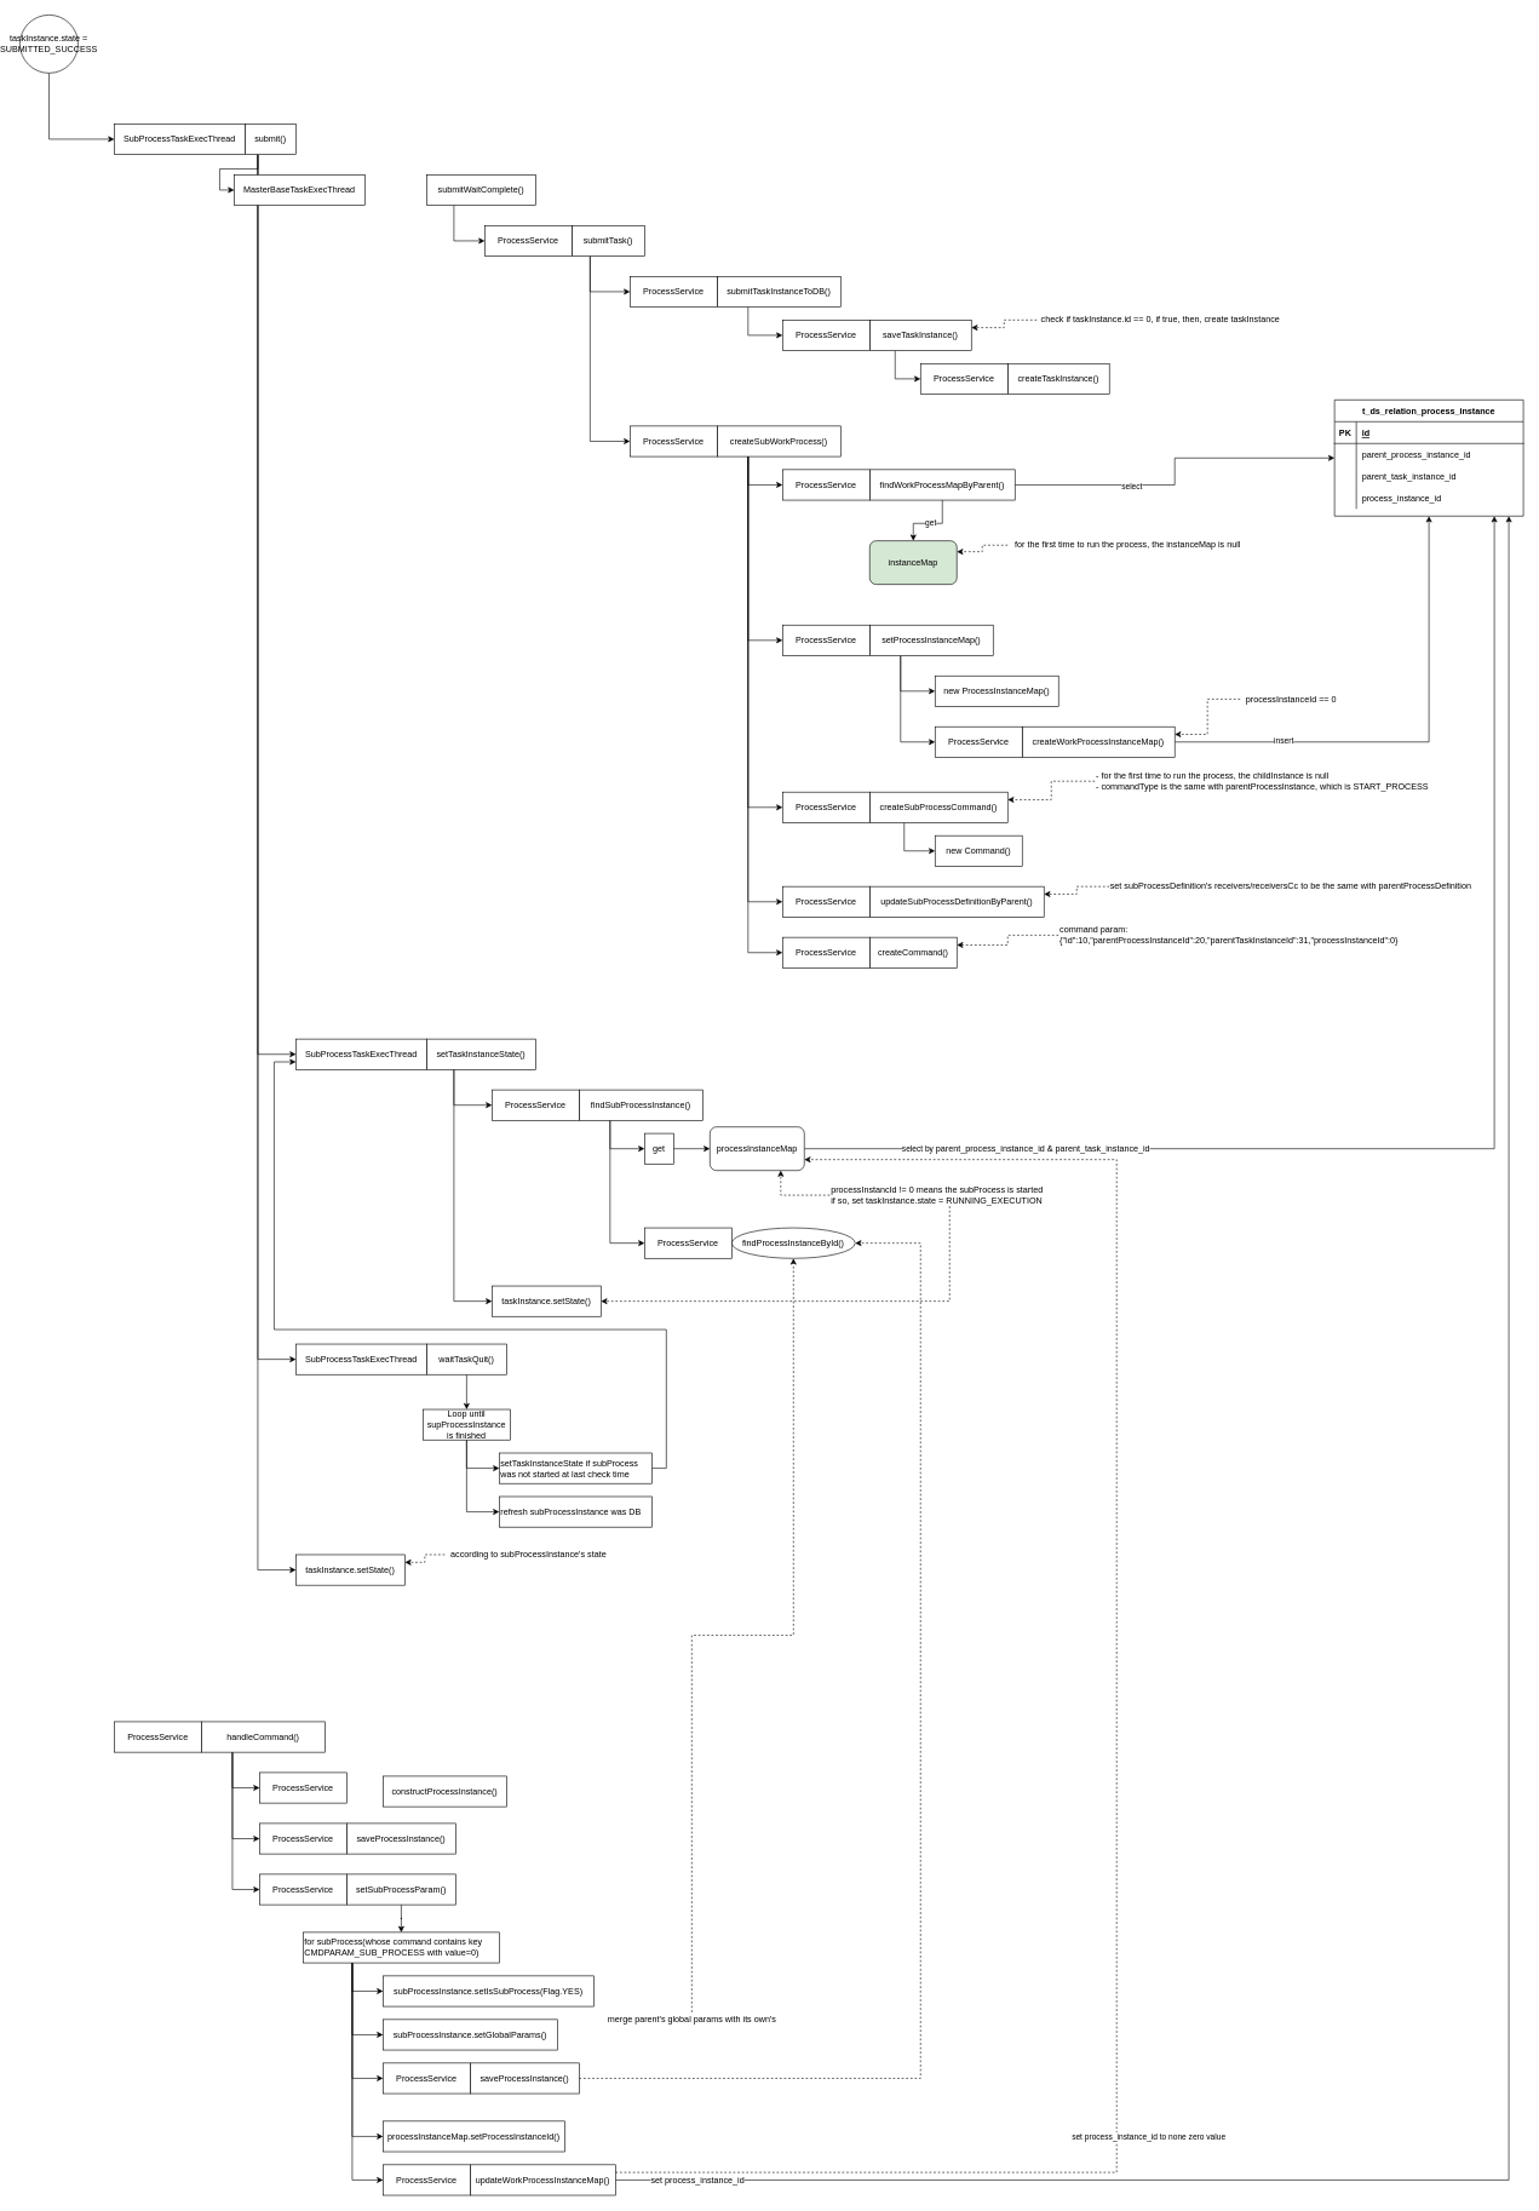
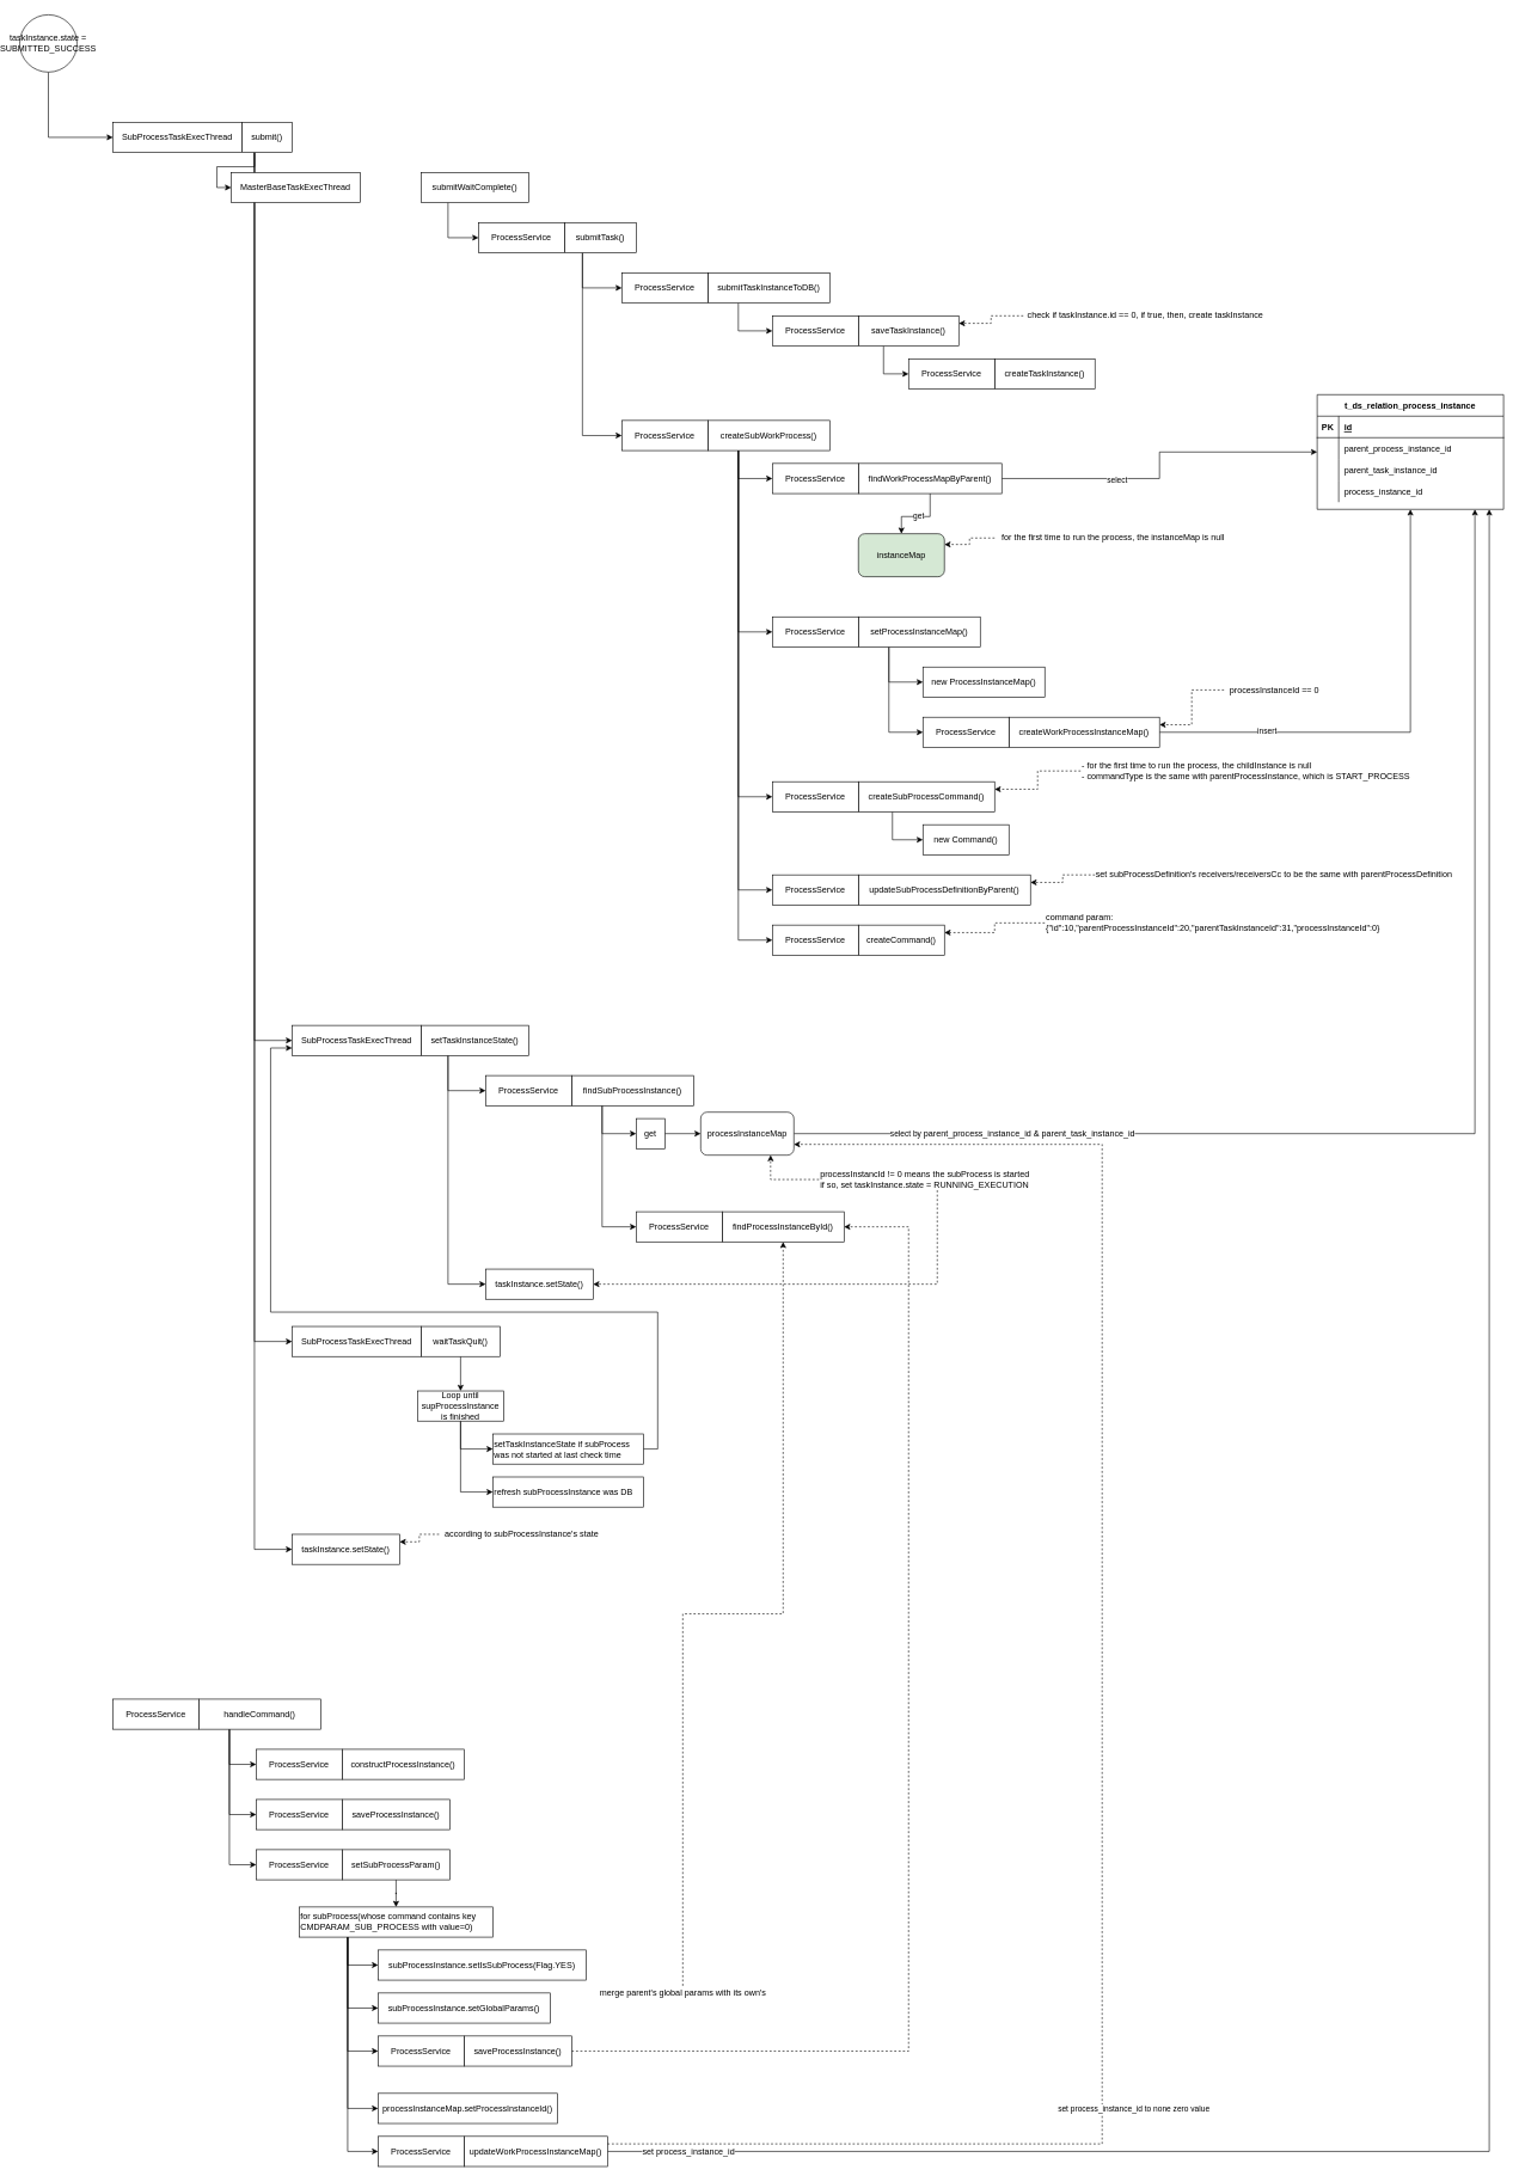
- <mxCell id="126" value="findProcessInstanceById()" style="ellipse;whiteSpace=wrap;html=1;" vertex="1" parent="1"><mxGeometry x="1000" y="1690" width="170" height="42" as="geometry" /></mxCell>
+ <mxCell id="126" value="findProcessInstanceById()" style="rounded=0;whiteSpace=wrap;html=1;" vertex="1" parent="1"><mxGeometry x="1000" y="1690" width="170" height="42" as="geometry" /></mxCell>
- <mxCell id="104" value="constructProcessInstance()" style="rounded=0;whiteSpace=wrap;html=1;" vertex="1" parent="1"><mxGeometry x="520" y="2445" width="170" height="42" as="geometry" /></mxCell>
+ <mxCell id="104" value="constructProcessInstance()" style="rounded=0;whiteSpace=wrap;html=1;" vertex="1" parent="1"><mxGeometry x="470" y="2440" width="170" height="42" as="geometry" /></mxCell>
